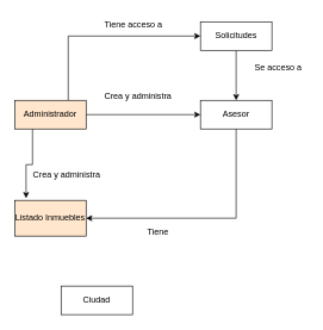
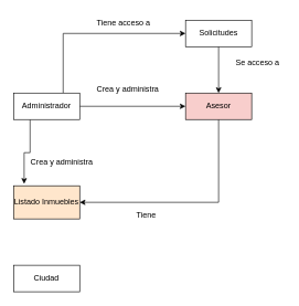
- <mxCell id="5" value="Administrador" style="whiteSpace=wrap;html=1;align=center;fillColor=#ffe6cc;" vertex="1" parent="1"><mxGeometry x="20" y="140" width="100" height="40" as="geometry" /></mxCell>
+ <mxCell id="5" value="Administrador" style="whiteSpace=wrap;html=1;align=center;" vertex="1" parent="1"><mxGeometry x="20" y="140" width="100" height="40" as="geometry" /></mxCell>
- <mxCell id="7" value="&lt;div&gt;Asesor&lt;/div&gt;" style="whiteSpace=wrap;html=1;align=center;" vertex="1" parent="1"><mxGeometry x="280" y="140" width="100" height="40" as="geometry" /></mxCell>
+ <mxCell id="7" value="&lt;div&gt;Asesor&lt;/div&gt;" style="whiteSpace=wrap;html=1;align=center;fillColor=#f8cecc;" vertex="1" parent="1"><mxGeometry x="280" y="140" width="100" height="40" as="geometry" /></mxCell>
- <mxCell id="11" value="Ciudad" style="whiteSpace=wrap;html=1;align=center;" vertex="1" parent="1"><mxGeometry x="85" y="400" width="100" height="40" as="geometry" /></mxCell>
+ <mxCell id="11" value="Ciudad" style="whiteSpace=wrap;html=1;align=center;" vertex="1" parent="1"><mxGeometry x="20" y="400" width="100" height="40" as="geometry" /></mxCell>
